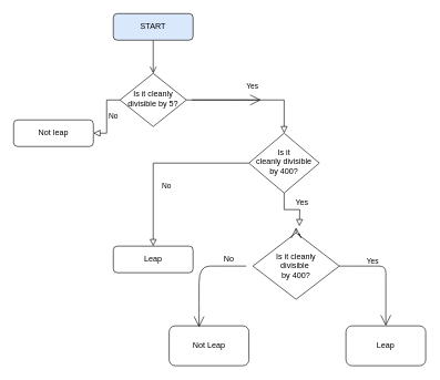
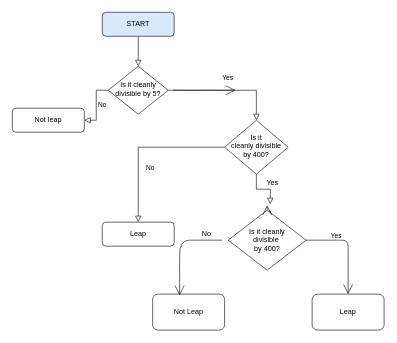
- <mxCell id="2" value="" style="rounded=0;html=1;jettySize=auto;orthogonalLoop=1;fontSize=11;endArrow=open;endFill=0;endSize=8;strokeWidth=1;shadow=0;labelBackgroundColor=none;edgeStyle=orthogonalEdgeStyle;" parent="1" source="3" target="7" edge="1"><mxGeometry relative="1" as="geometry" /></mxCell>
+ <mxCell id="2" value="" style="rounded=0;html=1;jettySize=auto;orthogonalLoop=1;fontSize=11;endArrow=block;endFill=0;endSize=8;strokeWidth=1;shadow=0;labelBackgroundColor=none;edgeStyle=orthogonalEdgeStyle;" parent="1" source="3" target="7" edge="1"><mxGeometry relative="1" as="geometry" /></mxCell>
